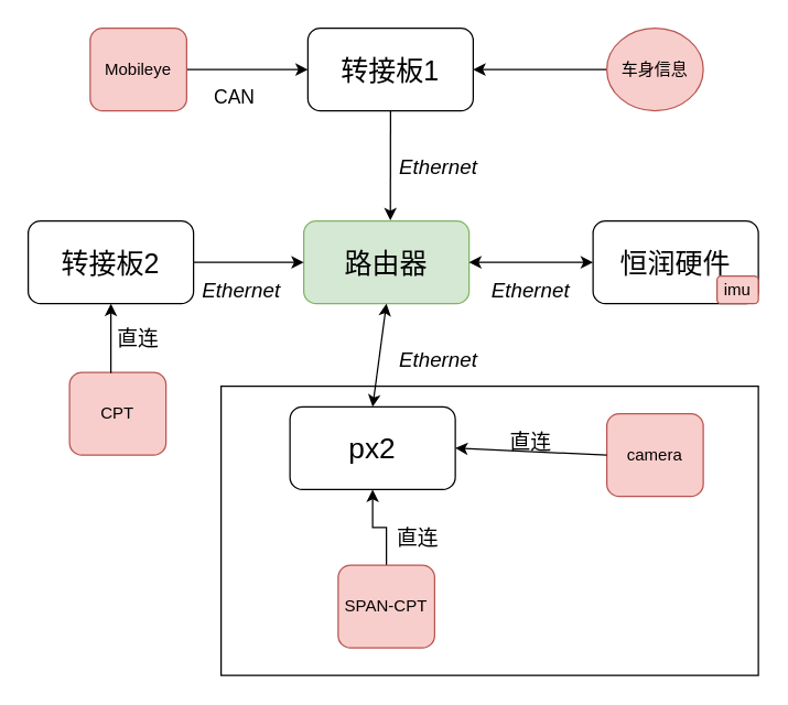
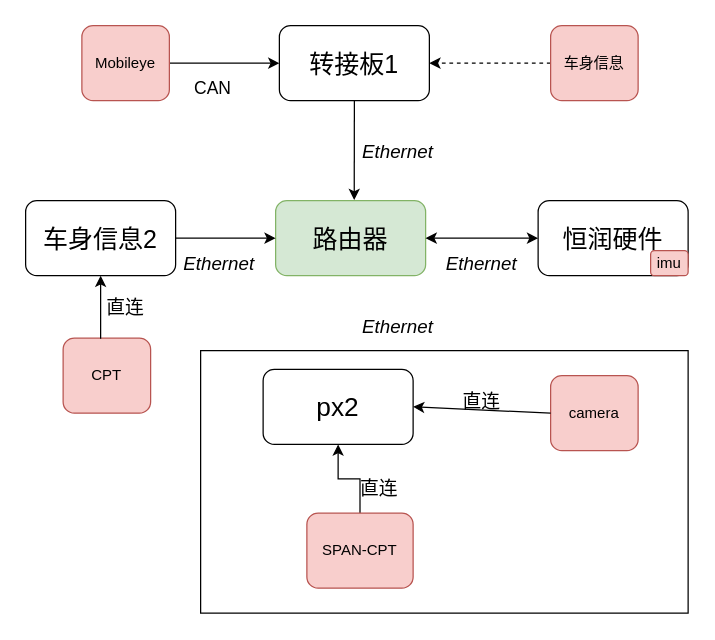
- <mxCell id="12" style="edgeStyle=orthogonalEdgeStyle;rounded=0;orthogonalLoop=1;jettySize=auto;html=1;entryX=1;entryY=0.5;entryDx=0;entryDy=0;" edge="1" parent="1" source="13" target="11"><mxGeometry relative="1" as="geometry" /></mxCell>
+ <mxCell id="12" style="edgeStyle=orthogonalEdgeStyle;rounded=0;orthogonalLoop=1;jettySize=auto;html=1;entryX=1;entryY=0.5;entryDx=0;entryDy=0;dashed=1;" edge="1" parent="1" source="13" target="11"><mxGeometry relative="1" as="geometry" /></mxCell>
- <mxCell id="13" value="车身信息" style="ellipse;whiteSpace=wrap;html=1;fillColor=#f8cecc;strokeColor=#b85450;" parent="1" vertex="1"><mxGeometry x="440" y="20" width="70" height="60" as="geometry" /></mxCell>
+ <mxCell id="13" value="车身信息" style="rounded=1;whiteSpace=wrap;html=1;fillColor=#f8cecc;strokeColor=#b85450;" parent="1" vertex="1"><mxGeometry x="440" y="20" width="70" height="60" as="geometry" /></mxCell>
- <mxCell id="21" value="&lt;font style=&quot;font-size: 20px&quot;&gt;转接板2&lt;/font&gt;" style="rounded=1;whiteSpace=wrap;html=1;" parent="1" vertex="1"><mxGeometry x="20" y="160" width="120" height="60" as="geometry" /></mxCell>
+ <mxCell id="21" value="&lt;font style=&quot;font-size: 20px&quot;&gt;车身信息2&lt;/font&gt;" style="rounded=1;whiteSpace=wrap;html=1;" parent="1" vertex="1"><mxGeometry x="20" y="160" width="120" height="60" as="geometry" /></mxCell>
- <mxCell id="6" value="" style="endArrow=classic;startArrow=classic;html=1;exitX=0.5;exitY=0;exitDx=0;exitDy=0;entryX=0.5;entryY=1;entryDx=0;entryDy=0;" parent="1" source="4" target="3" edge="1"><mxGeometry width="50" height="50" relative="1" as="geometry"><mxPoint x="250" y="270" as="sourcePoint" /><mxPoint x="300" y="220" as="targetPoint" /></mxGeometry></mxCell>
- <mxCell id="29" value="SPAN-CPT" style="rounded=1;whiteSpace=wrap;html=1;fillColor=#f8cecc;strokeColor=#b85450;" vertex="1" parent="1"><mxGeometry x="245" y="410" width="70" height="60" as="geometry" /></mxCell>
+ <mxCell id="29" value="SPAN-CPT" style="rounded=1;whiteSpace=wrap;html=1;fillColor=#f8cecc;strokeColor=#b85450;" vertex="1" parent="1"><mxGeometry x="245" y="410" width="85" height="60" as="geometry" /></mxCell>
